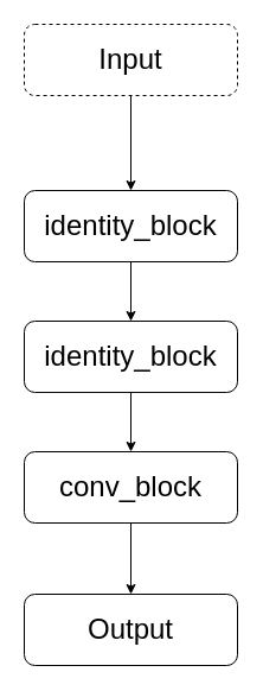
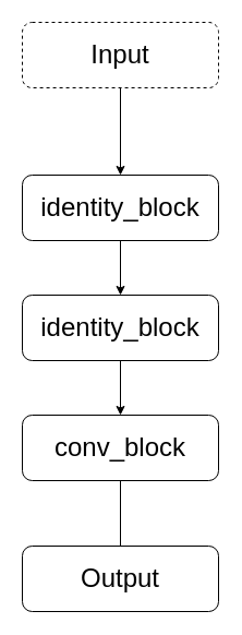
- <mxCell id="8" value="" style="edgeStyle=orthogonalEdgeStyle;rounded=0;orthogonalLoop=1;jettySize=auto;html=1;" edge="1" parent="1" source="9" target="10"><mxGeometry relative="1" as="geometry" /></mxCell>
+ <mxCell id="8" value="" style="edgeStyle=orthogonalEdgeStyle;rounded=0;orthogonalLoop=1;jettySize=auto;html=1;endArrow=none;" edge="1" parent="1" source="9" target="10"><mxGeometry relative="1" as="geometry" /></mxCell>
